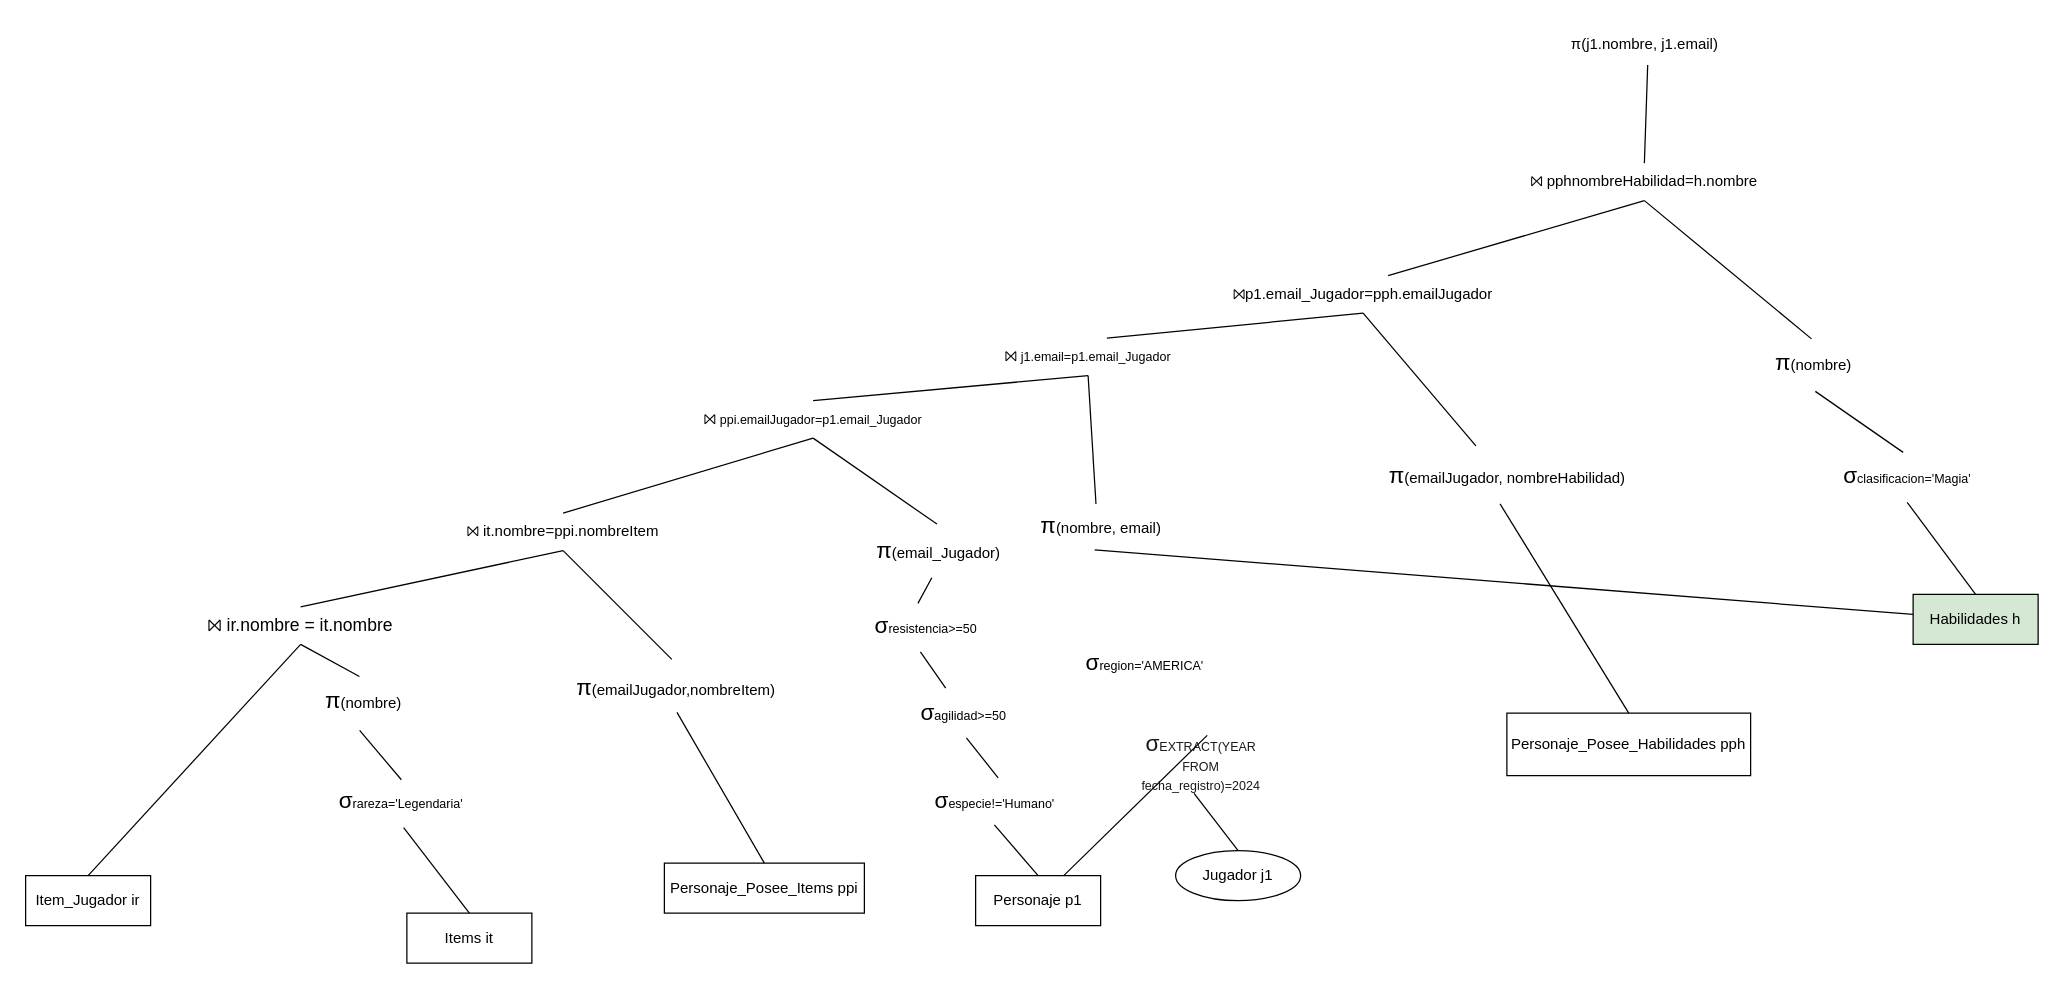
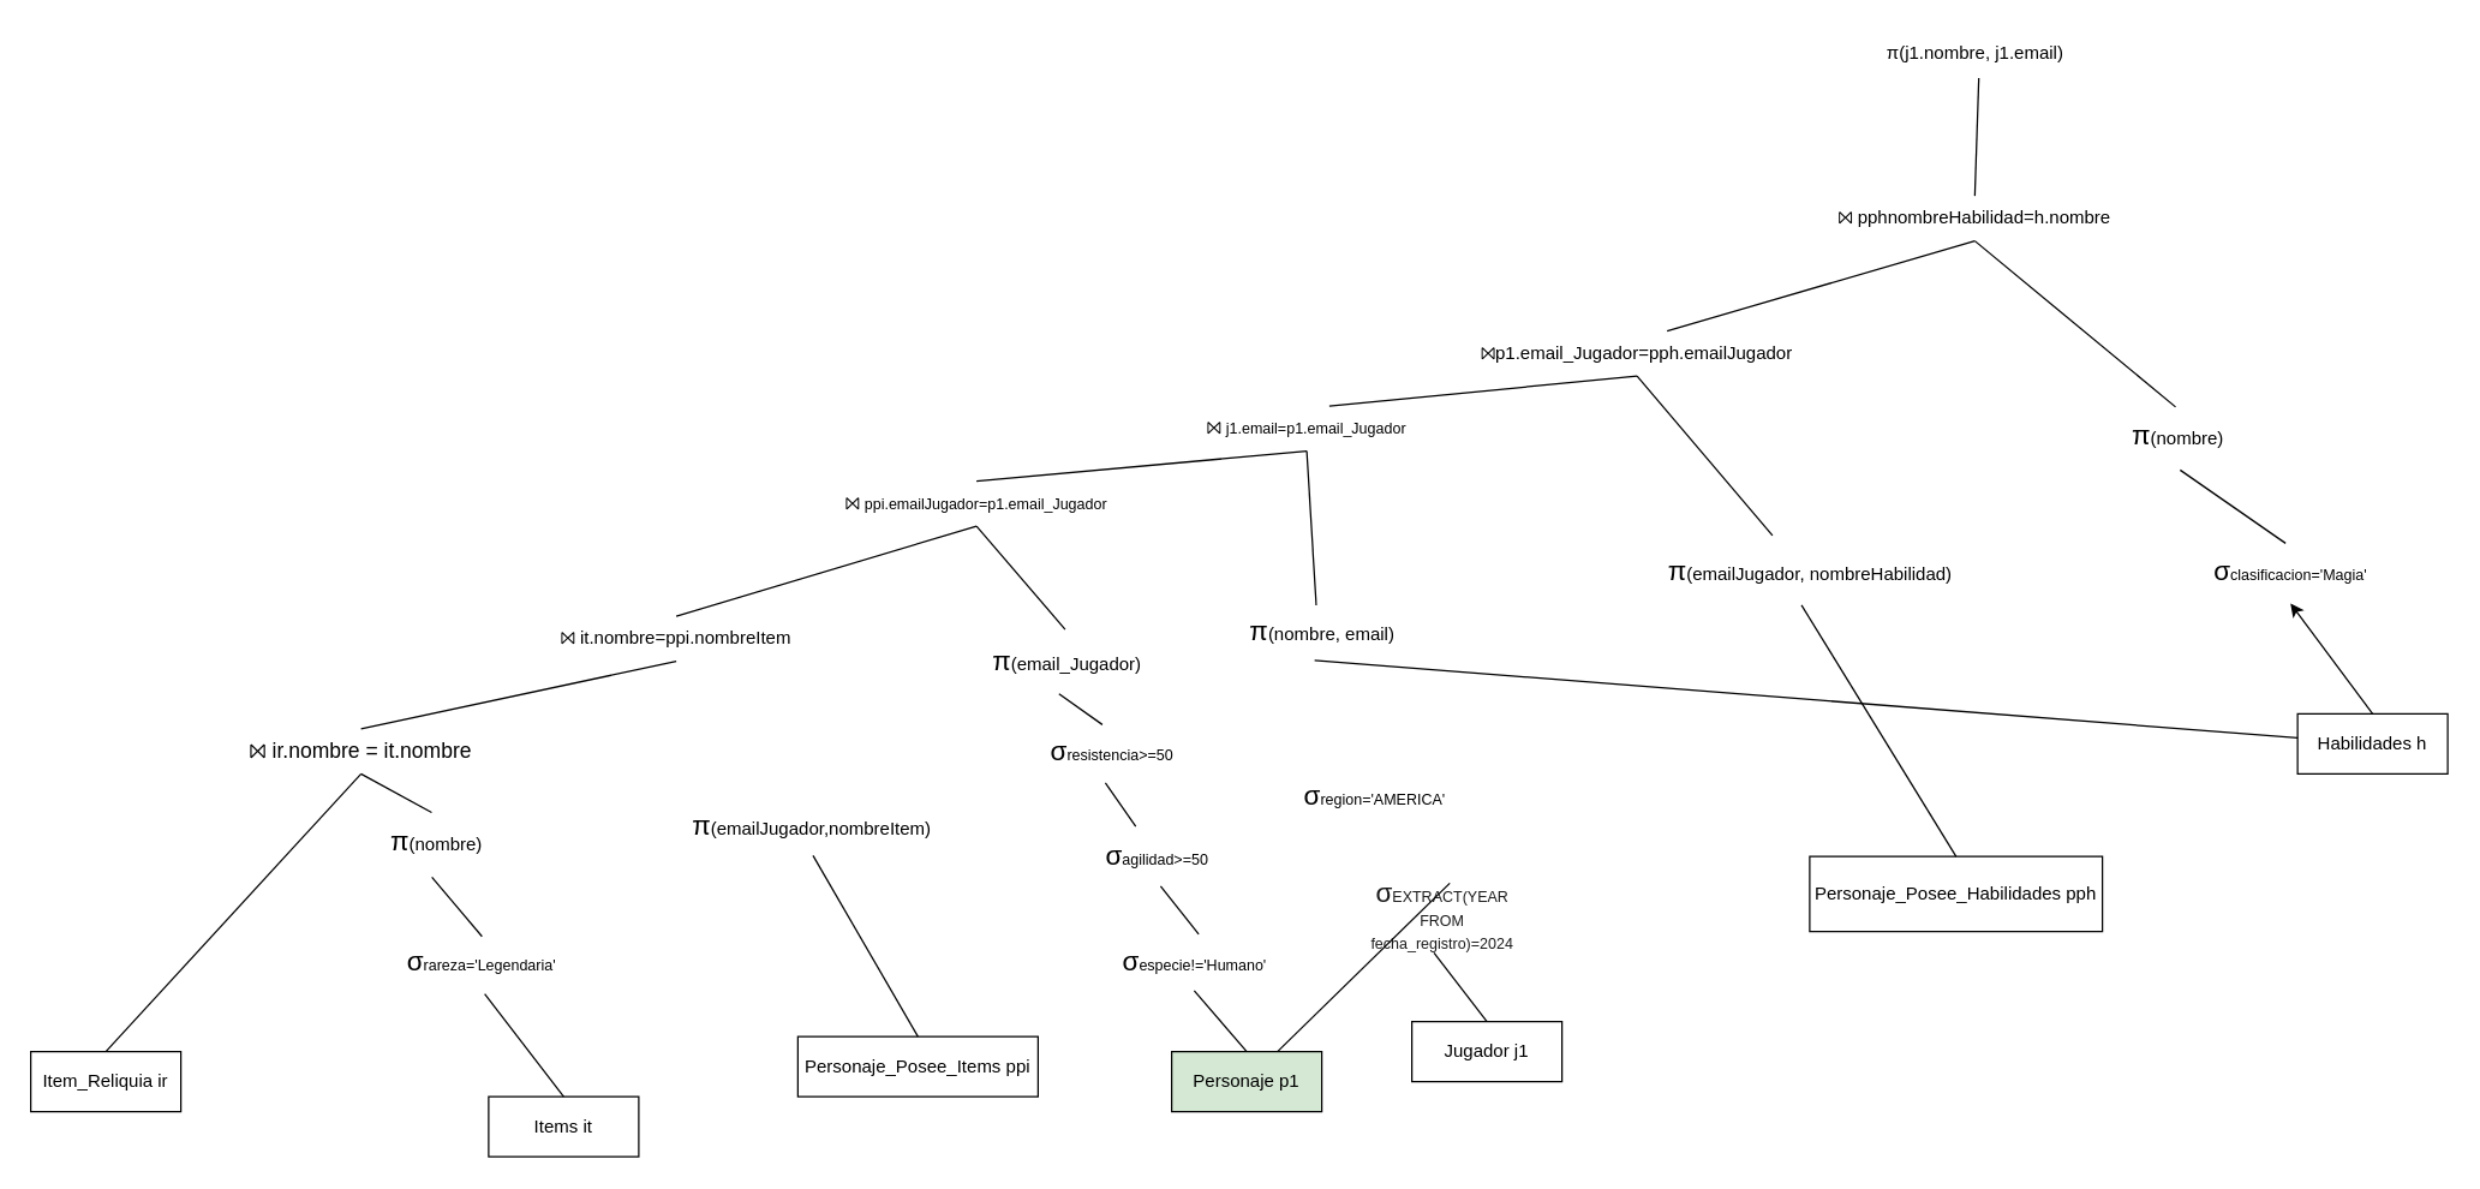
- <mxCell id="38" value="" style="endArrow=none;html=1;rounded=0;exitX=0.5;exitY=0;exitDx=0;exitDy=0;entryX=0.502;entryY=1.035;entryDx=0;entryDy=0;entryPerimeter=0;" parent="1" source="5" target="37" edge="1"><mxGeometry width="50" height="50" relative="1" as="geometry"><mxPoint x="1910" y="300" as="sourcePoint" /><mxPoint x="1960" y="250" as="targetPoint" /></mxGeometry></mxCell>
+ <mxCell id="38" value="" style="endArrow=classic;html=1;rounded=0;exitX=0.5;exitY=0;exitDx=0;exitDy=0;entryX=0.502;entryY=1.035;entryDx=0;entryDy=0;entryPerimeter=0;" parent="1" source="5" target="37" edge="1"><mxGeometry width="50" height="50" relative="1" as="geometry"><mxPoint x="1910" y="300" as="sourcePoint" /><mxPoint x="1960" y="250" as="targetPoint" /></mxGeometry></mxCell>
- <mxCell id="32" value="&lt;font style=&quot;font-size: 18px;&quot;&gt;π&lt;/font&gt;(email_Jugador)" style="text;html=1;align=center;verticalAlign=middle;resizable=0;points=[];autosize=1;strokeColor=none;fillColor=none;" parent="1" vertex="1"><mxGeometry x="690" y="420" width="120" height="40" as="geometry" /></mxCell>
+ <mxCell id="32" value="&lt;font style=&quot;font-size: 18px;&quot;&gt;π&lt;/font&gt;(email_Jugador)" style="text;html=1;align=center;verticalAlign=middle;resizable=0;points=[];autosize=1;strokeColor=none;fillColor=none;" parent="1" vertex="1"><mxGeometry x="650" y="420" width="120" height="40" as="geometry" /></mxCell>
- <mxCell id="44" value="" style="endArrow=none;html=1;rounded=0;exitX=0.5;exitY=1;exitDx=0;exitDy=0;entryX=0.483;entryY=-0.075;entryDx=0;entryDy=0;entryPerimeter=0;" parent="1" source="14" target="42" edge="1"><mxGeometry width="50" height="50" relative="1" as="geometry"><mxPoint x="1590" y="230" as="sourcePoint" /><mxPoint x="1640" y="180" as="targetPoint" /></mxGeometry></mxCell>
- <mxCell id="5" value="Habilidades h" style="whiteSpace=wrap;html=1;align=center;fillColor=#d5e8d4;" parent="1" vertex="1"><mxGeometry x="1530" y="475" width="100" height="40" as="geometry" /></mxCell>
+ <mxCell id="5" value="Habilidades h" style="whiteSpace=wrap;html=1;align=center;" parent="1" vertex="1"><mxGeometry x="1530" y="475" width="100" height="40" as="geometry" /></mxCell>
- <mxCell id="2" value="Jugador j1" style="ellipse;whiteSpace=wrap;html=1;align=center;" parent="1" vertex="1"><mxGeometry x="940" y="680" width="100" height="40" as="geometry" /></mxCell>
+ <mxCell id="2" value="Jugador j1" style="whiteSpace=wrap;html=1;align=center;" parent="1" vertex="1"><mxGeometry x="940" y="680" width="100" height="40" as="geometry" /></mxCell>
- <mxCell id="8" value="Item_Jugador ir" style="whiteSpace=wrap;html=1;align=center;" parent="1" vertex="1"><mxGeometry x="20" y="700" width="100" height="40" as="geometry" /></mxCell>
+ <mxCell id="8" value="Item_Reliquia ir" style="whiteSpace=wrap;html=1;align=center;" parent="1" vertex="1"><mxGeometry x="20" y="700" width="100" height="40" as="geometry" /></mxCell>
- <mxCell id="3" value="Personaje p1" style="whiteSpace=wrap;html=1;align=center;" parent="1" vertex="1"><mxGeometry x="780" y="700" width="100" height="40" as="geometry" /></mxCell>
+ <mxCell id="3" value="Personaje p1" style="whiteSpace=wrap;html=1;align=center;fillColor=#d5e8d4;" parent="1" vertex="1"><mxGeometry x="780" y="700" width="100" height="40" as="geometry" /></mxCell>
